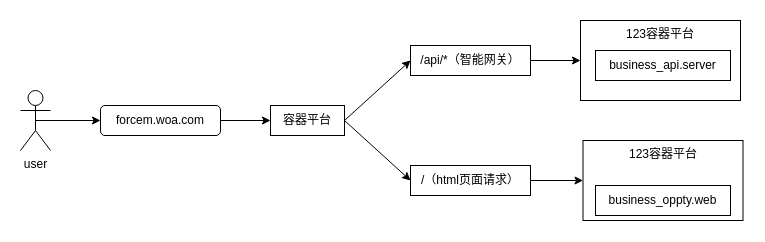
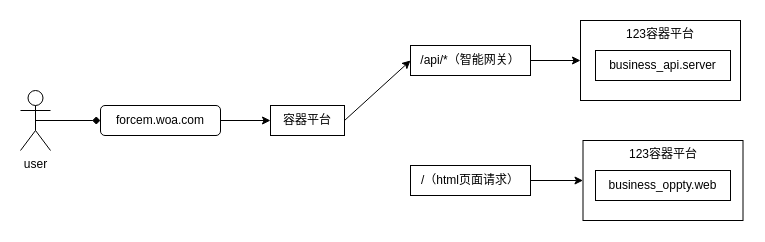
- <mxCell id="5" style="edgeStyle=none;html=1;exitX=0.5;exitY=0.5;exitDx=0;exitDy=0;exitPerimeter=0;entryX=0;entryY=0.5;entryDx=0;entryDy=0;" edge="1" parent="2" source="3" target="4"><mxGeometry relative="1" as="geometry" /></mxCell>
+ <mxCell id="5" style="edgeStyle=none;html=1;exitX=0.5;exitY=0.5;exitDx=0;exitDy=0;exitPerimeter=0;entryX=0;entryY=0.5;entryDx=0;entryDy=0;endArrow=diamond;" edge="1" parent="2" source="3" target="4"><mxGeometry relative="1" as="geometry" /></mxCell>
- <mxCell id="9" style="edgeStyle=none;html=1;exitX=1;exitY=0.5;exitDx=0;exitDy=0;entryX=0;entryY=0.5;entryDx=0;entryDy=0;" edge="1" parent="2" source="10" target="7"><mxGeometry relative="1" as="geometry" /></mxCell>
- <mxCell id="17" value="business_oppty.web" style="rounded=0;whiteSpace=wrap;html=1;" vertex="1" parent="2"><mxGeometry x="575" y="165" width="135" height="30" as="geometry" /></mxCell>
+ <mxCell id="17" value="business_oppty.web" style="rounded=0;whiteSpace=wrap;html=1;" vertex="1" parent="2"><mxGeometry x="575" y="150" width="135" height="30" as="geometry" /></mxCell>
